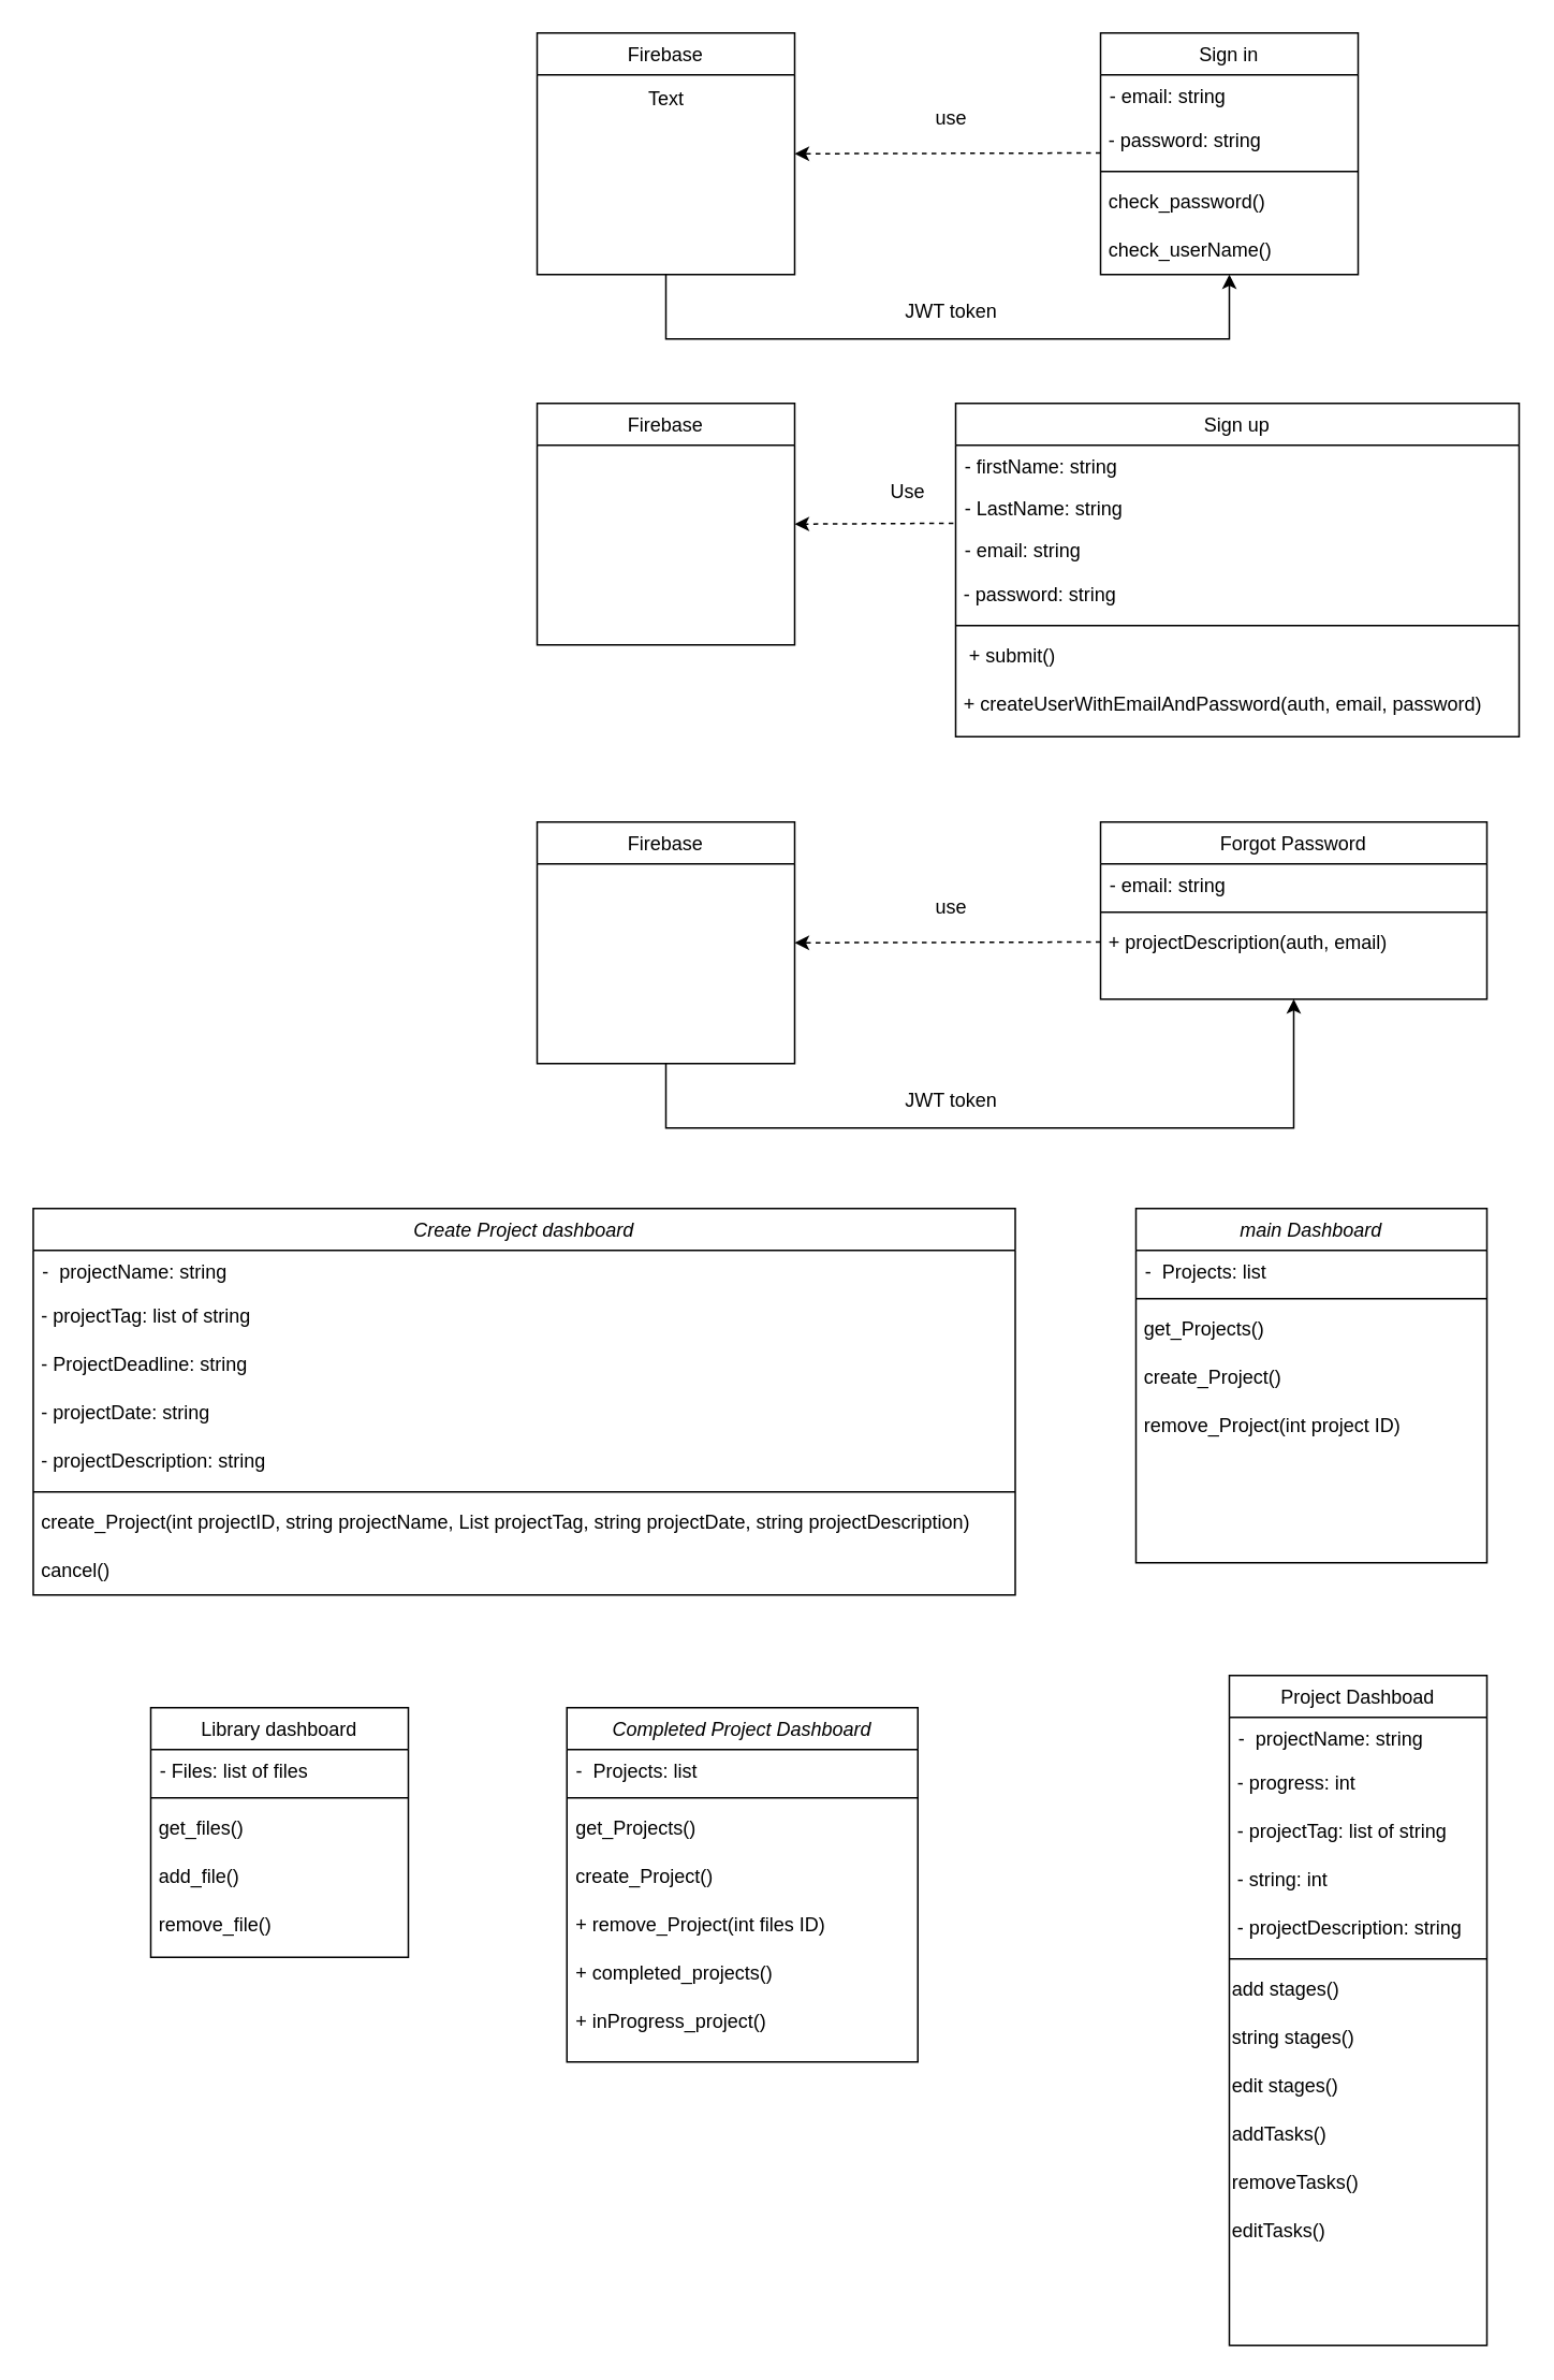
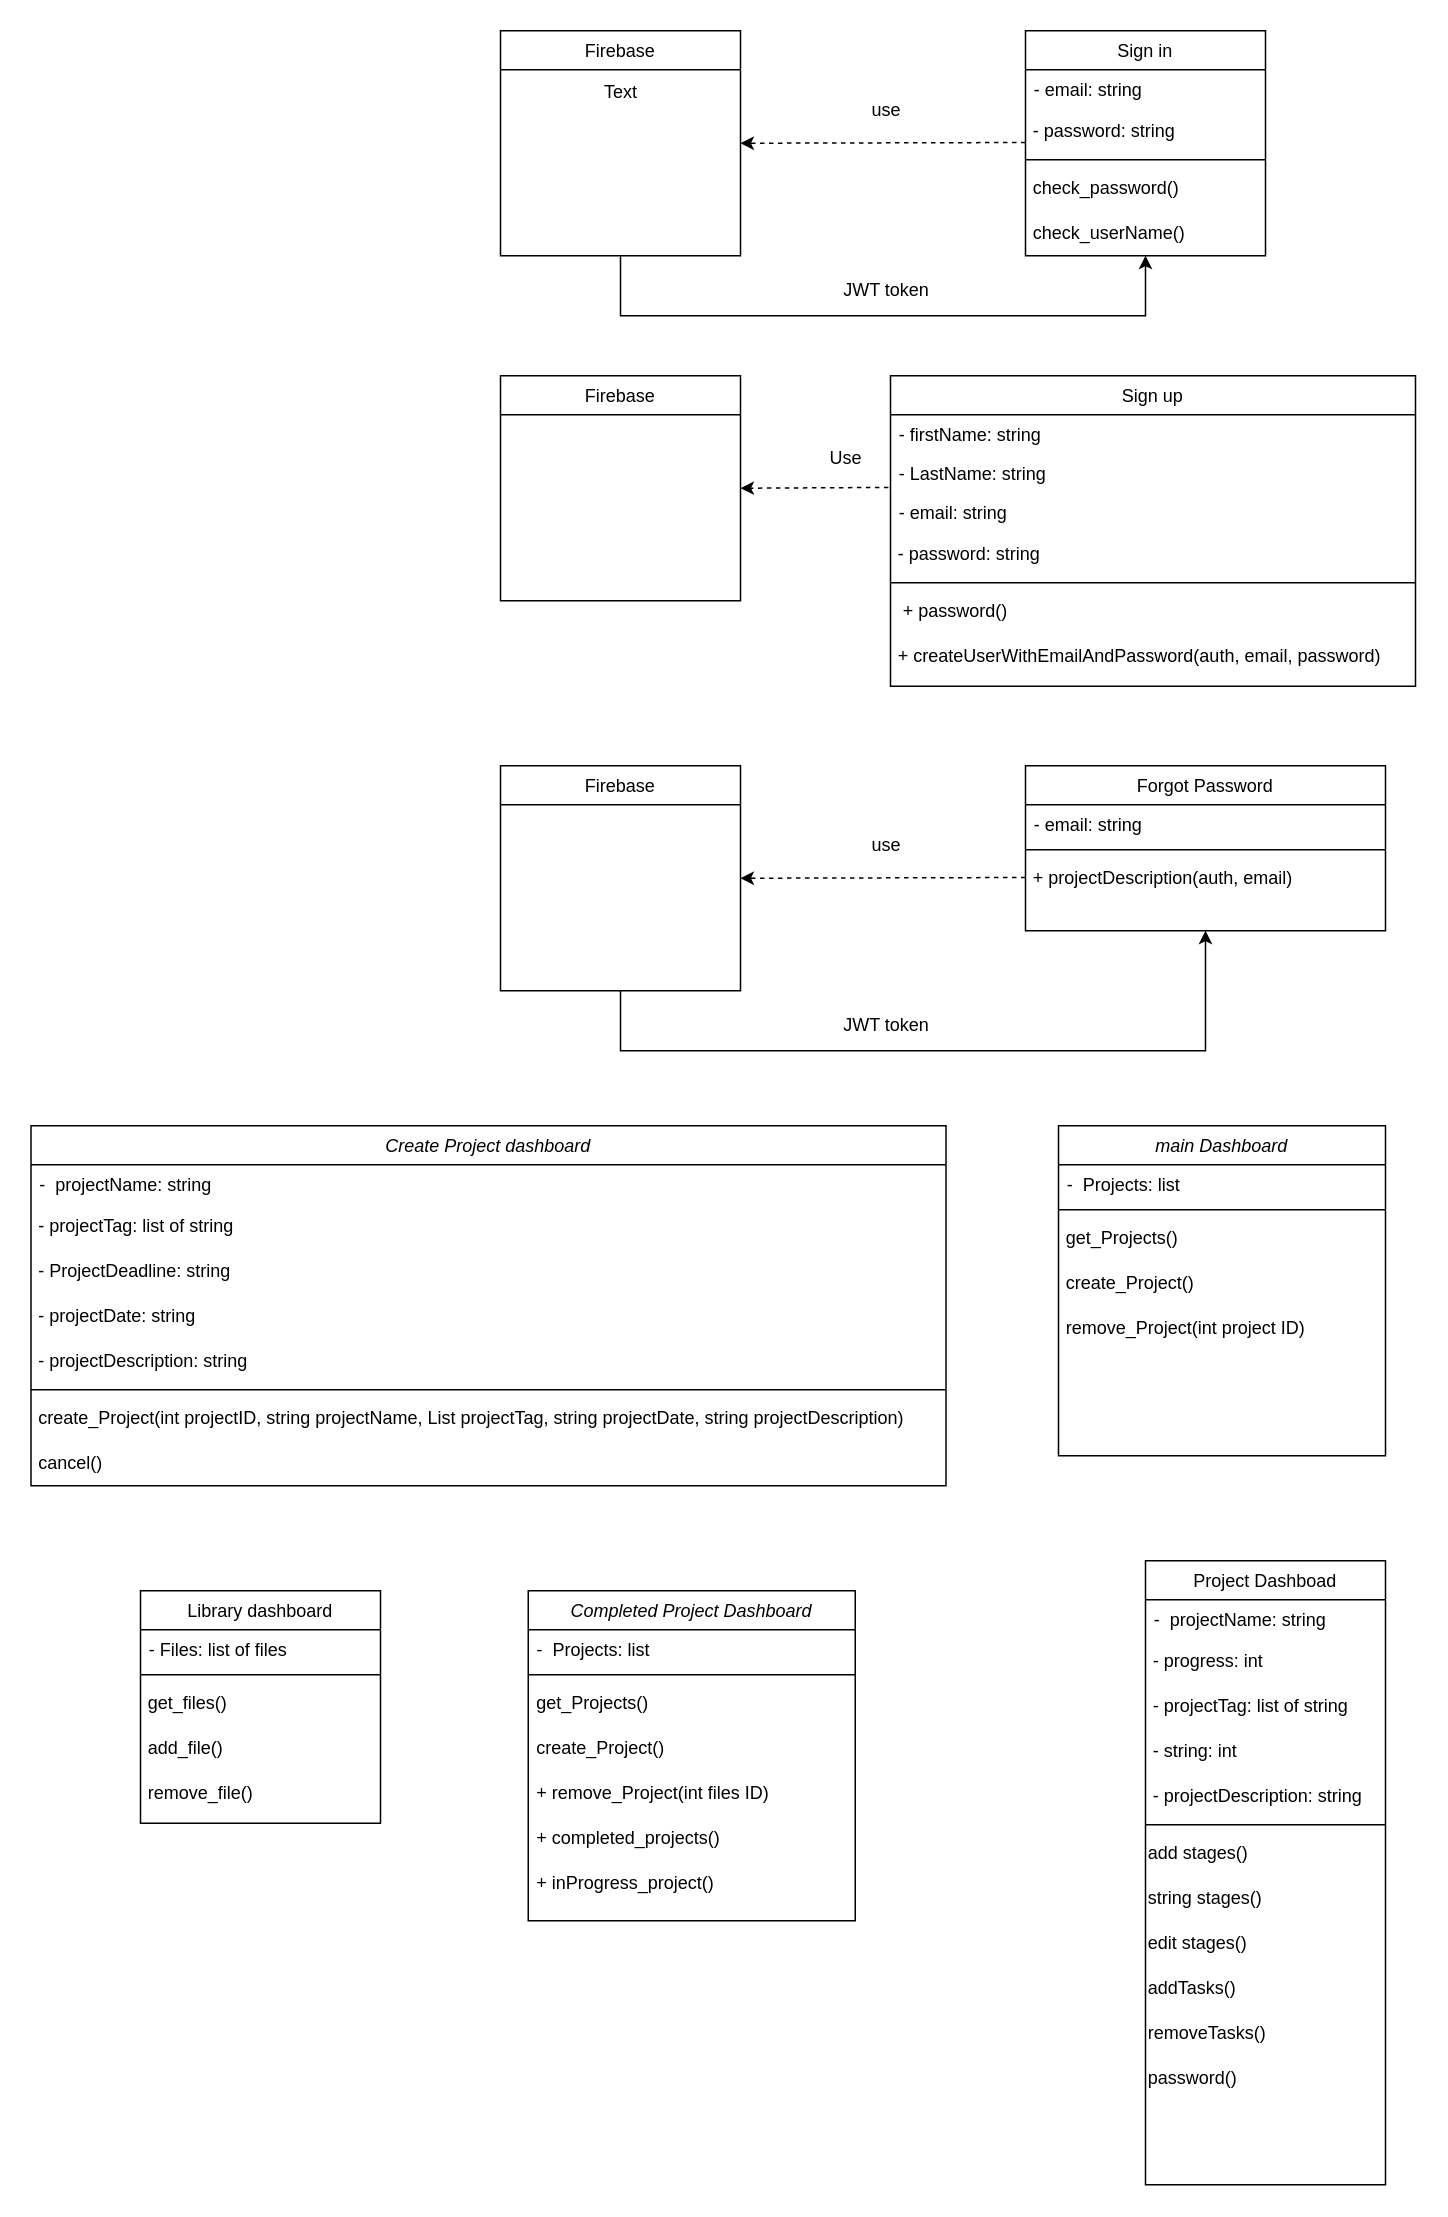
- <mxCell id="44" value="&amp;nbsp; + submit()" style="text;html=1;align=left;verticalAlign=middle;resizable=0;points=[];autosize=1;strokeColor=none;fillColor=none;" vertex="1" parent="38"><mxGeometry y="142" width="350" height="30" as="geometry" /></mxCell>
+ <mxCell id="44" value="&amp;nbsp; + password()" style="text;html=1;align=left;verticalAlign=middle;resizable=0;points=[];autosize=1;strokeColor=none;fillColor=none;" vertex="1" parent="38"><mxGeometry y="142" width="350" height="30" as="geometry" /></mxCell>
- <mxCell id="26" value="&lt;div align=&quot;left&quot;&gt;editTasks()&lt;/div&gt;" style="text;html=1;align=left;verticalAlign=middle;resizable=0;points=[];autosize=1;strokeColor=none;fillColor=none;" vertex="1" parent="14"><mxGeometry y="330" width="160" height="30" as="geometry" /></mxCell>
+ <mxCell id="26" value="&lt;div align=&quot;left&quot;&gt;password()&lt;/div&gt;" style="text;html=1;align=left;verticalAlign=middle;resizable=0;points=[];autosize=1;strokeColor=none;fillColor=none;" vertex="1" parent="14"><mxGeometry y="330" width="160" height="30" as="geometry" /></mxCell>
